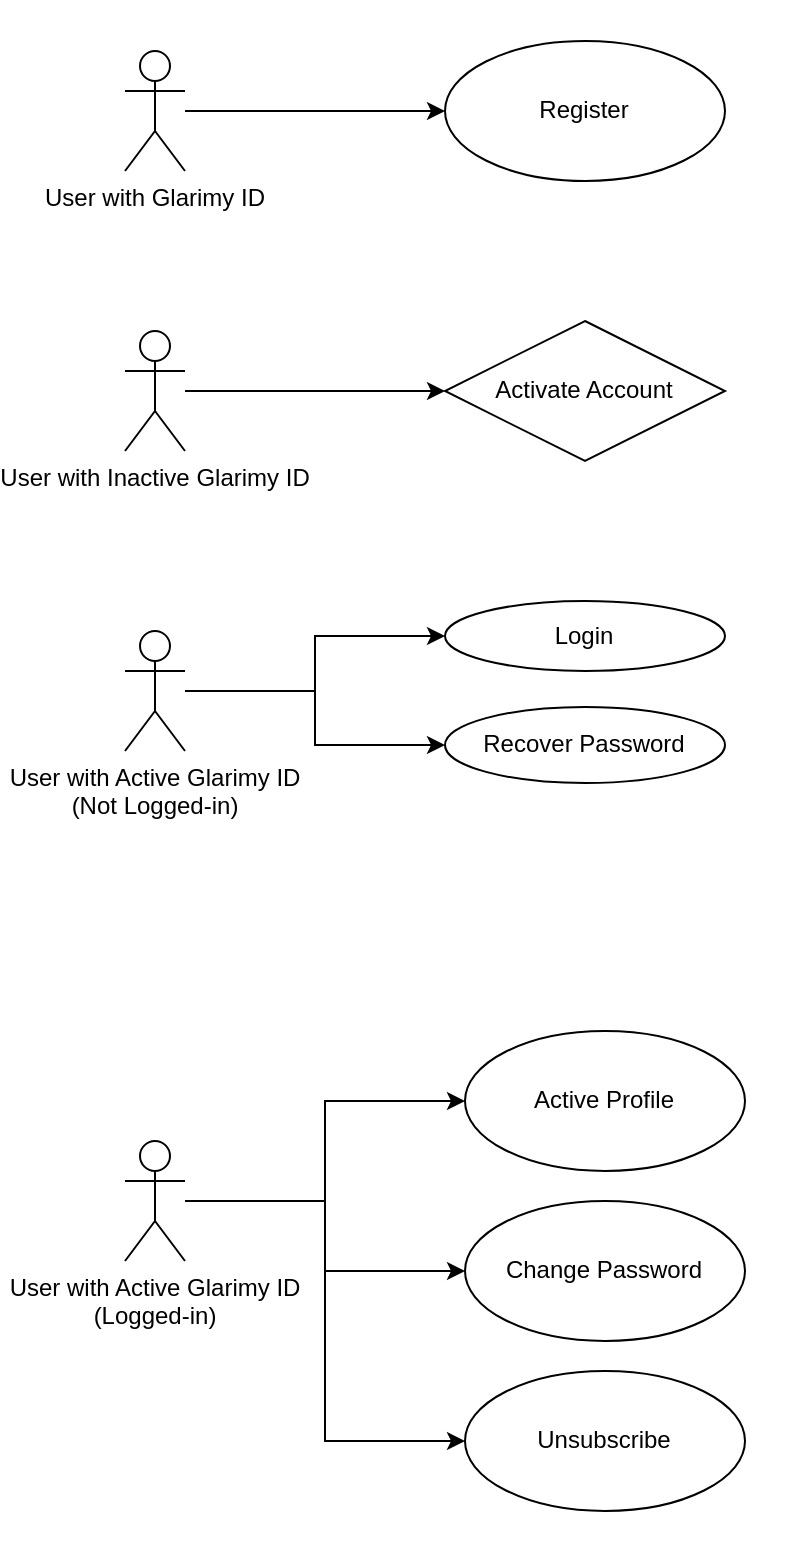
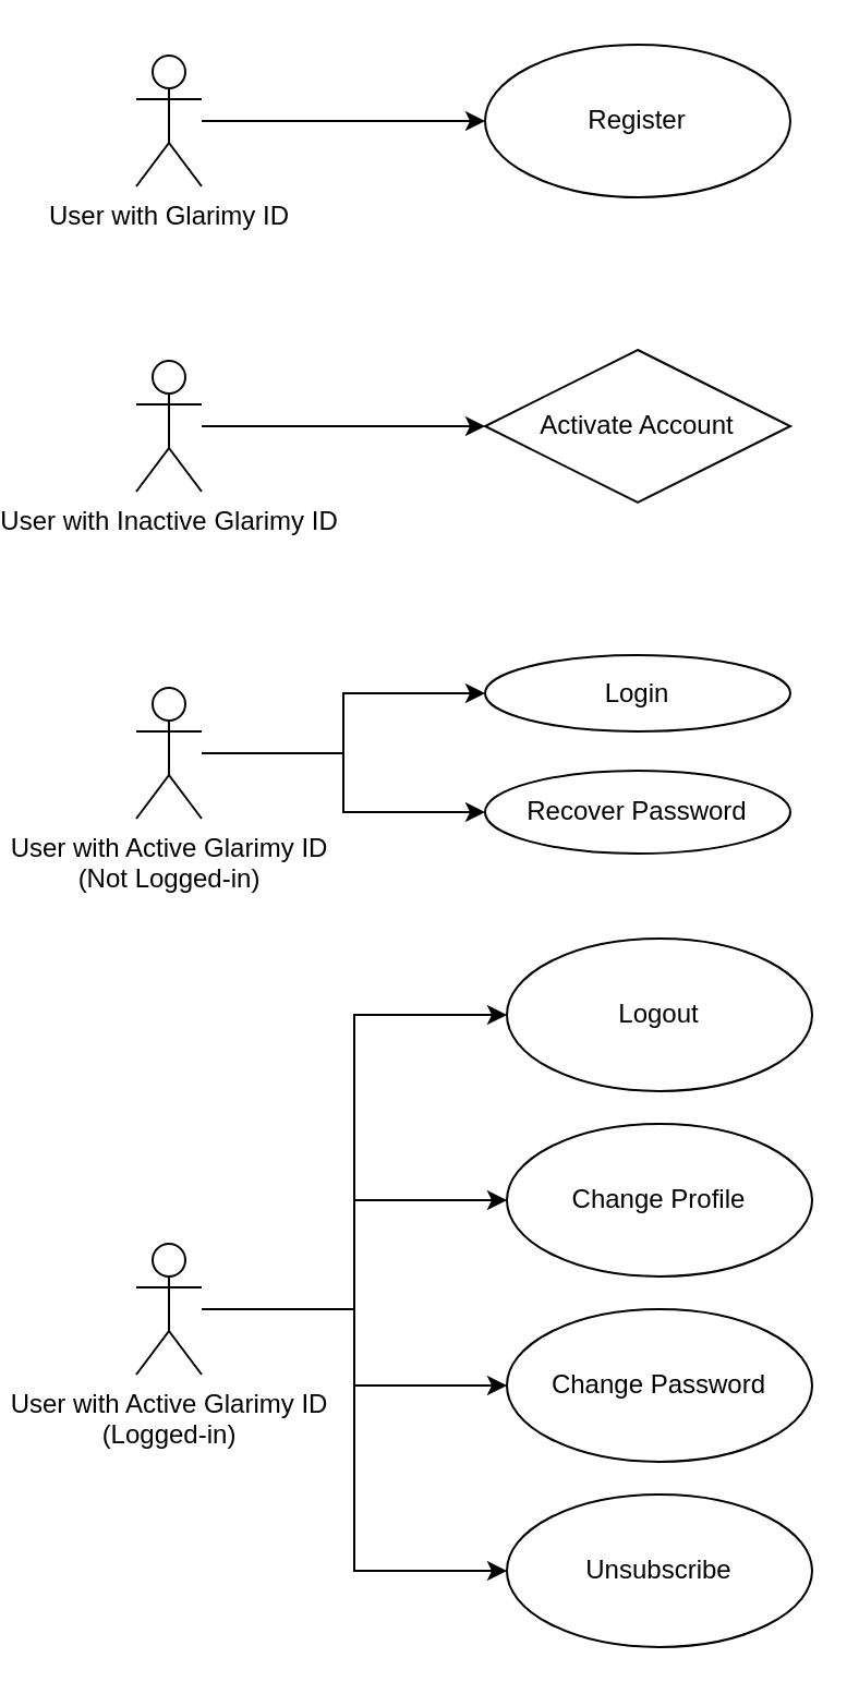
+ <mxCell id="7" value="Logout" style="ellipse;whiteSpace=wrap;html=1;" vertex="1" parent="1"><mxGeometry x="190" y="430" width="140" height="70" as="geometry" /></mxCell>
+ <mxCell id="11" style="edgeStyle=orthogonalEdgeStyle;rounded=0;orthogonalLoop=1;jettySize=auto;html=1;" edge="1" parent="1" source="15" target="7"><mxGeometry relative="1" as="geometry"><Array as="points"><mxPoint x="120" y="600" /><mxPoint x="120" y="465" /></Array></mxGeometry></mxCell>
- <mxCell id="19" value="Active Profile" style="ellipse;whiteSpace=wrap;html=1;" vertex="1" parent="1"><mxGeometry x="190" y="515" width="140" height="70" as="geometry" /></mxCell>
+ <mxCell id="19" value="Change Profile" style="ellipse;whiteSpace=wrap;html=1;" vertex="1" parent="1"><mxGeometry x="190" y="515" width="140" height="70" as="geometry" /></mxCell>
